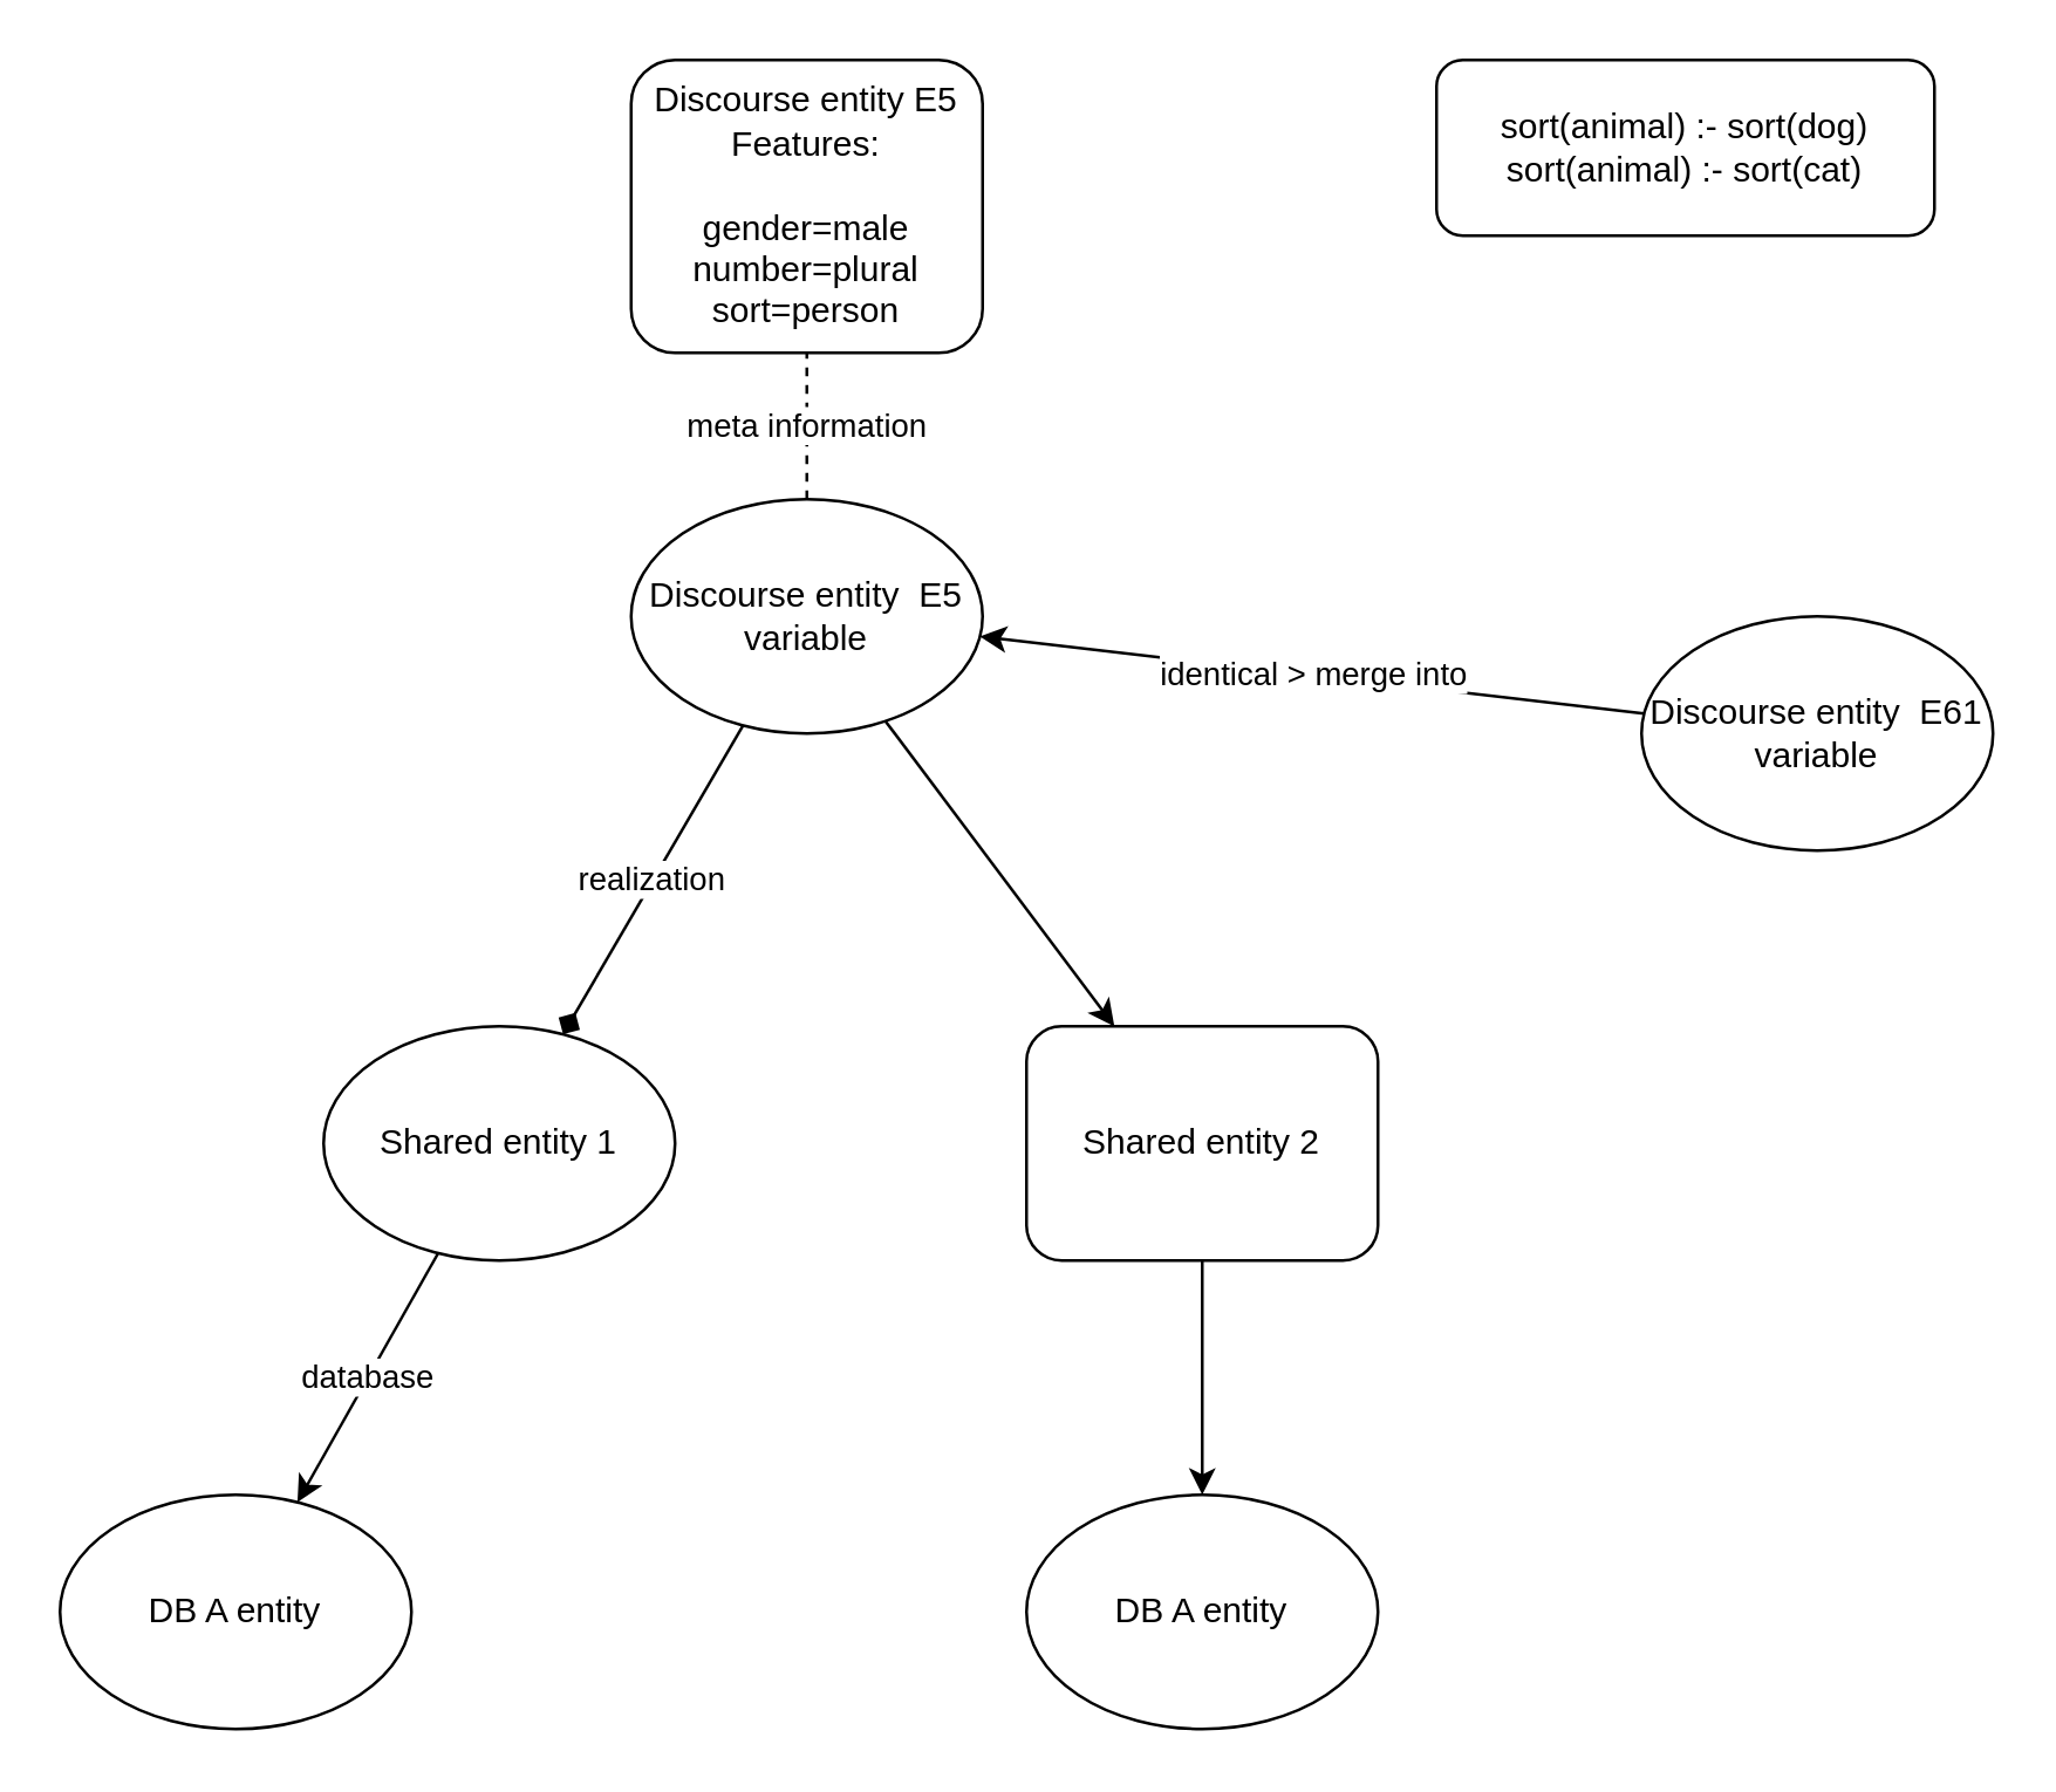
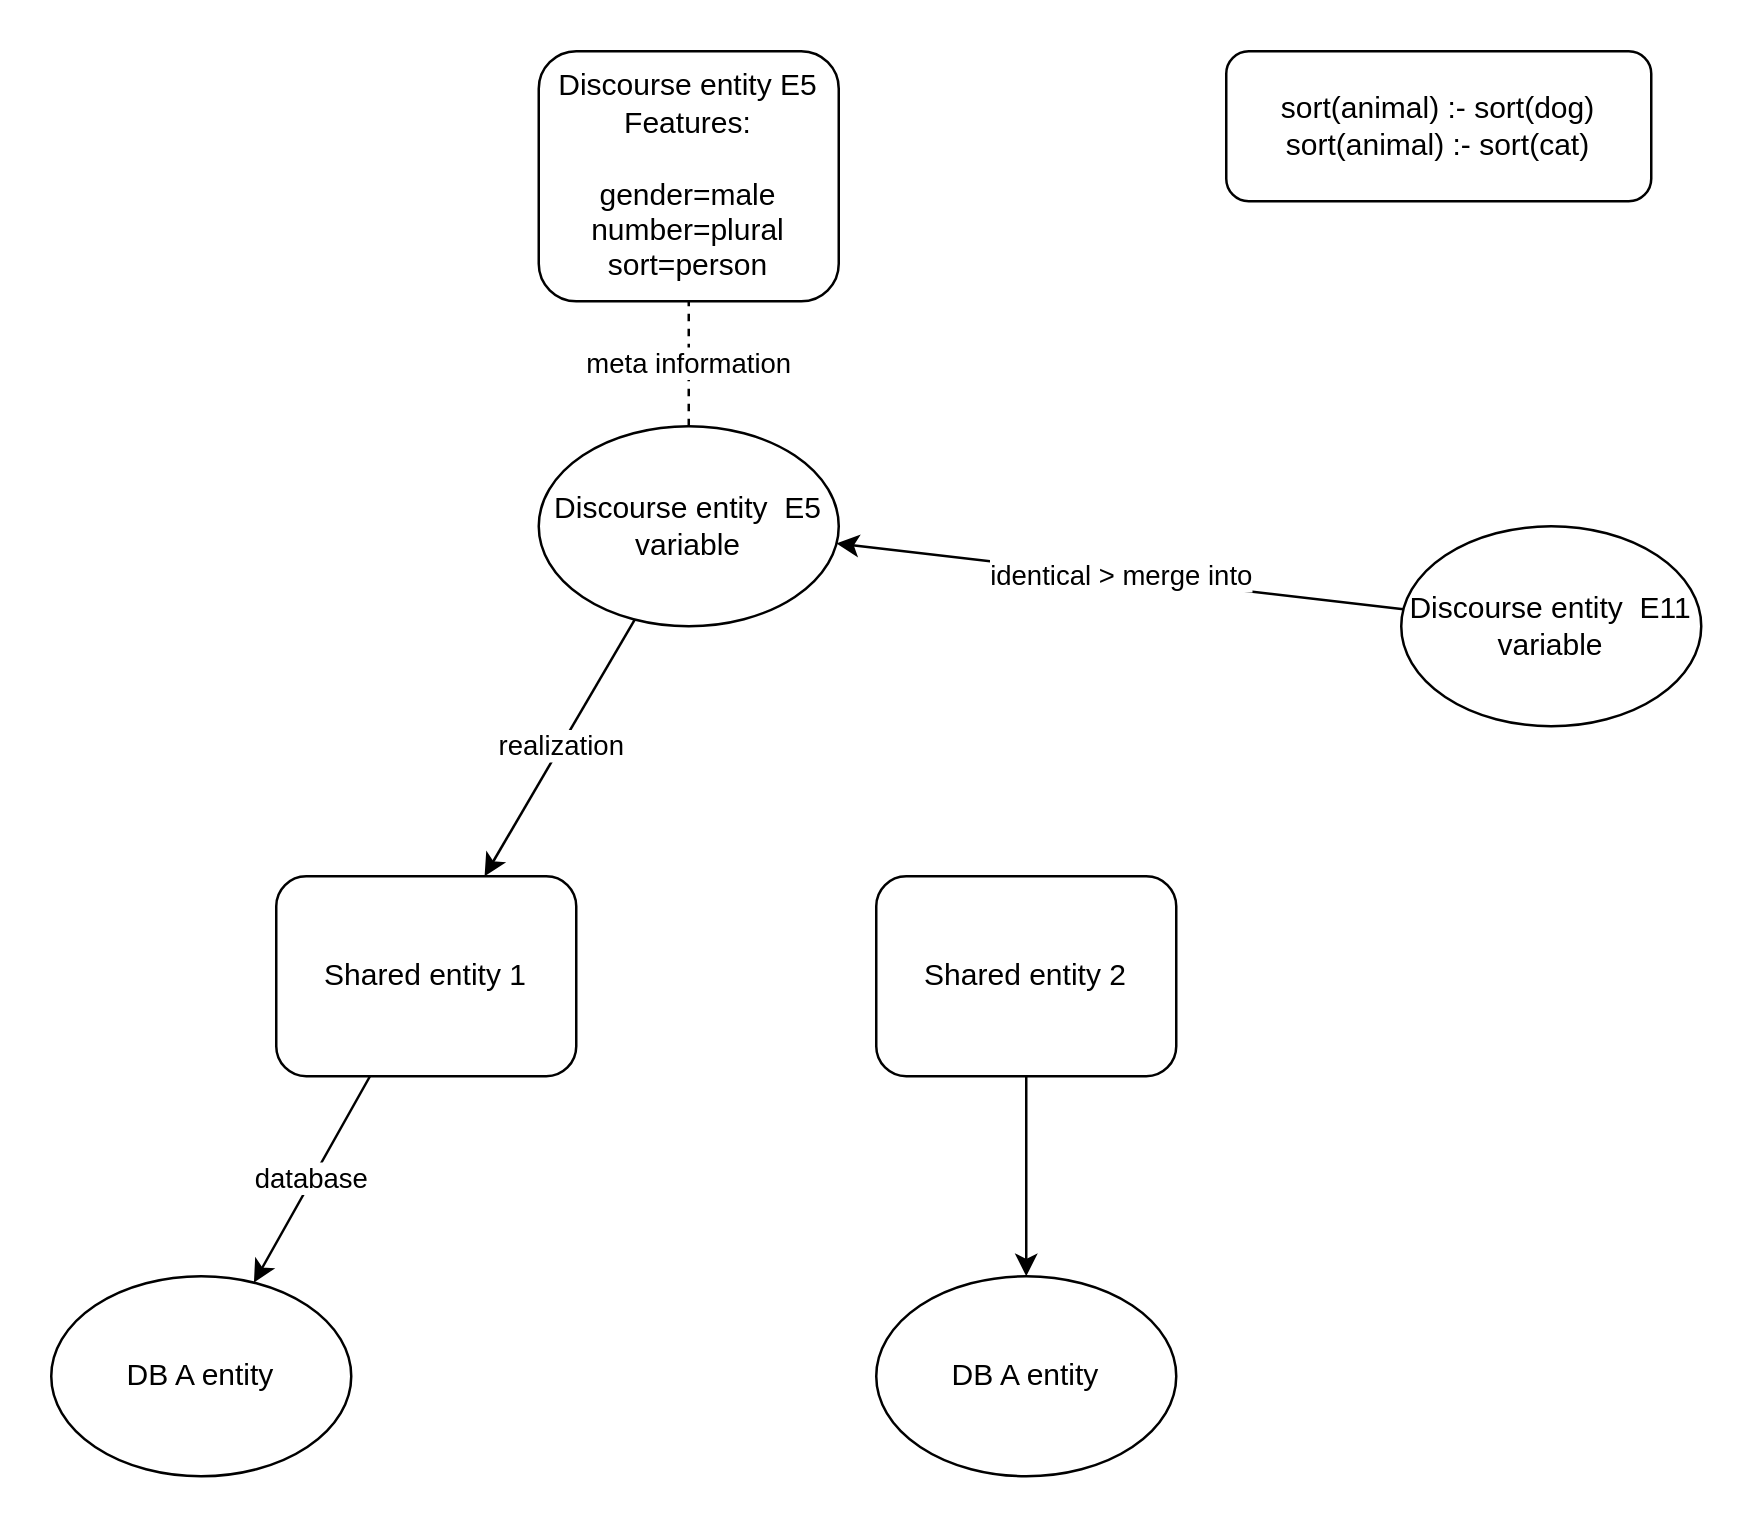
- <mxCell id="13" value="Discourse entity&amp;nbsp; E61 variable" style="ellipse;whiteSpace=wrap;html=1;" vertex="1" parent="1"><mxGeometry x="560" y="210" width="120" height="80" as="geometry" /></mxCell>
+ <mxCell id="13" value="Discourse entity&amp;nbsp; E11 variable" style="ellipse;whiteSpace=wrap;html=1;" vertex="1" parent="1"><mxGeometry x="560" y="210" width="120" height="80" as="geometry" /></mxCell>
- <mxCell id="8" value="" style="endArrow=classic;html=1;rounded=0;" edge="1" parent="1" source="6" target="5"><mxGeometry width="50" height="50" relative="1" as="geometry"><mxPoint x="274.614" y="299.396" as="sourcePoint" /><mxPoint x="255.502" y="370.617" as="targetPoint" /></mxGeometry></mxCell>
- <mxCell id="7" value="realization" style="endArrow=diamond;html=1;rounded=0;" edge="1" parent="1" source="6" target="2"><mxGeometry width="50" height="50" relative="1" as="geometry"><mxPoint x="225" y="410" as="sourcePoint" /><mxPoint x="275" y="360" as="targetPoint" /></mxGeometry></mxCell>
+ <mxCell id="7" value="realization" style="endArrow=classic;html=1;rounded=0;" edge="1" parent="1" source="6" target="2"><mxGeometry width="50" height="50" relative="1" as="geometry"><mxPoint x="225" y="410" as="sourcePoint" /><mxPoint x="275" y="360" as="targetPoint" /></mxGeometry></mxCell>
- <mxCell id="2" value="Shared entity 1" style="ellipse;whiteSpace=wrap;html=1;" vertex="1" parent="1"><mxGeometry x="110" y="350" width="120" height="80" as="geometry" /></mxCell>
+ <mxCell id="2" value="Shared entity 1" style="whiteSpace=wrap;html=1;rounded=1;" vertex="1" parent="1"><mxGeometry x="110" y="350" width="120" height="80" as="geometry" /></mxCell>
